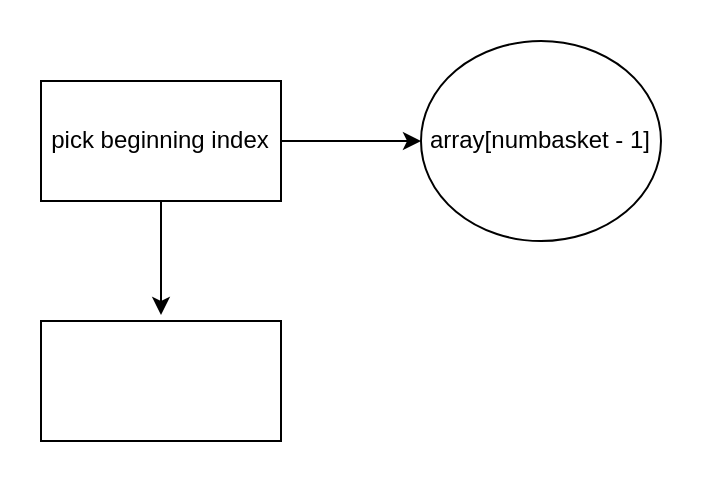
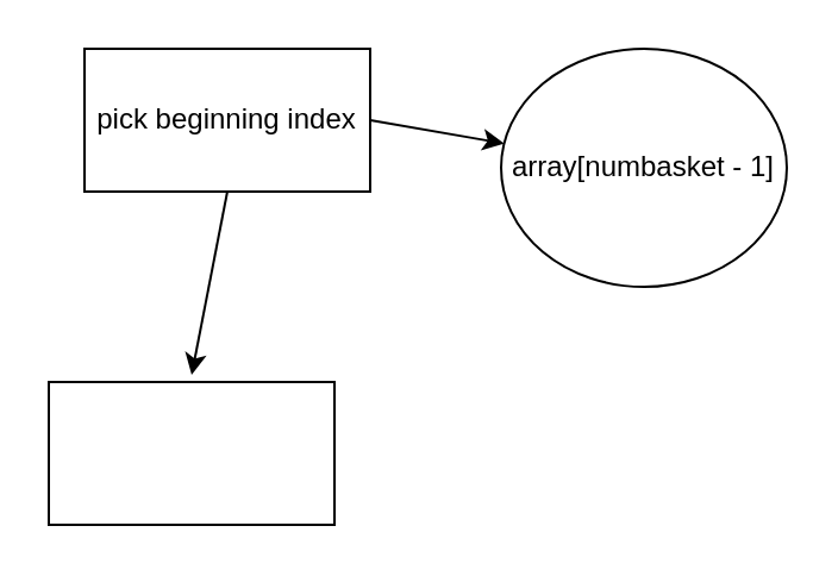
- <mxCell id="2" value="pick beginning index" style="rounded=0;whiteSpace=wrap;html=1;" parent="1" vertex="1"><mxGeometry x="20" y="40" width="120" height="60" as="geometry" /></mxCell>
+ <mxCell id="2" value="pick beginning index" style="rounded=0;whiteSpace=wrap;html=1;" parent="1" vertex="1"><mxGeometry x="35" y="20" width="120" height="60" as="geometry" /></mxCell>
